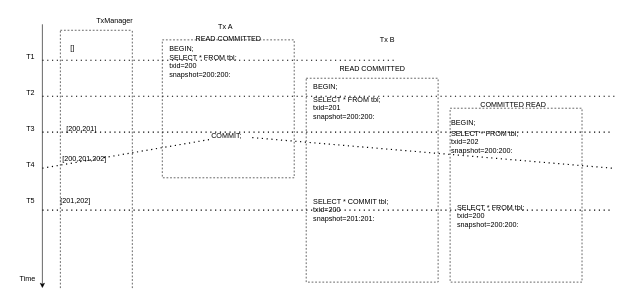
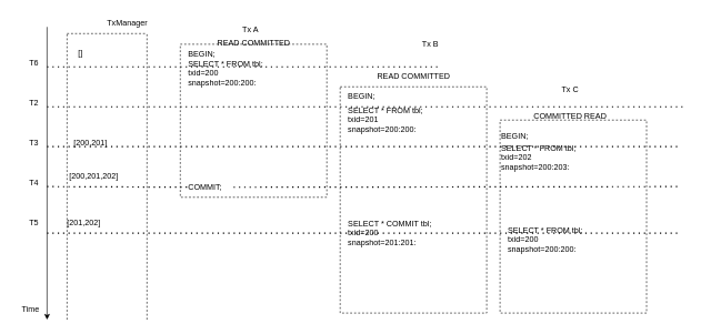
- <mxCell id="6" value="&lt;font color=&quot;#000000&quot;&gt;T1&lt;/font&gt;" style="text;html=1;align=center;verticalAlign=middle;resizable=0;points=[];autosize=1;strokeColor=none;fillColor=none;fontColor=#0000FF;" parent="1" vertex="1"><mxGeometry x="30" y="80" width="40" height="30" as="geometry" /></mxCell>
+ <mxCell id="6" value="&lt;font color=&quot;#000000&quot;&gt;T6&lt;/font&gt;" style="text;html=1;align=center;verticalAlign=middle;resizable=0;points=[];autosize=1;strokeColor=none;fillColor=none;fontColor=#0000FF;" parent="1" vertex="1"><mxGeometry x="30" y="80" width="40" height="30" as="geometry" /></mxCell>
+ <mxCell id="31" value="Tx C" style="text;html=1;align=center;verticalAlign=middle;resizable=0;points=[];autosize=1;strokeColor=none;fillColor=none;" parent="1" vertex="1"><mxGeometry x="830" y="120" width="50" height="30" as="geometry" /></mxCell>
- <mxCell id="24" value="COMMIT;" style="text;html=1;align=left;verticalAlign=middle;resizable=0;points=[];autosize=1;strokeColor=none;fillColor=none;" parent="1" vertex="1"><mxGeometry x="350" y="211" width="70" height="30" as="geometry" /></mxCell>
+ <mxCell id="24" value="COMMIT;" style="text;html=1;align=left;verticalAlign=middle;resizable=0;points=[];autosize=1;strokeColor=none;fillColor=none;" parent="1" vertex="1"><mxGeometry x="280" y="266" width="70" height="30" as="geometry" /></mxCell>
- <mxCell id="36" value="SELECT * FROM tbl;&lt;br&gt;txid=202&lt;br&gt;snapshot=200:200:" style="text;html=1;align=left;verticalAlign=middle;resizable=0;points=[];autosize=1;strokeColor=none;fillColor=none;" parent="1" vertex="1"><mxGeometry x="750" y="206" width="140" height="60" as="geometry" /></mxCell>
+ <mxCell id="36" value="SELECT * FROM tbl;&lt;br&gt;txid=202&lt;br&gt;snapshot=200:203:" style="text;html=1;align=left;verticalAlign=middle;resizable=0;points=[];autosize=1;strokeColor=none;fillColor=none;" parent="1" vertex="1"><mxGeometry x="750" y="206" width="140" height="60" as="geometry" /></mxCell>
